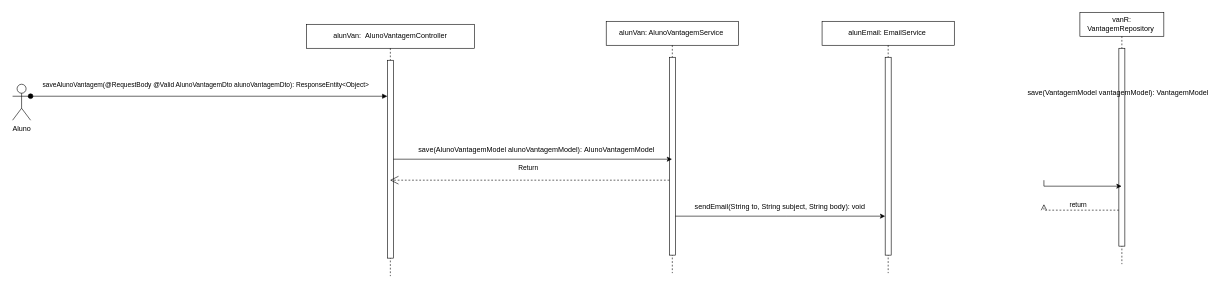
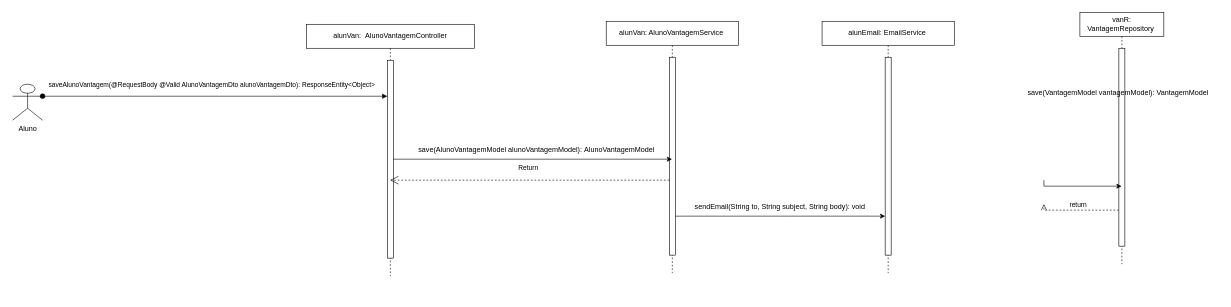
- <mxCell id="2" value="Aluno" style="shape=umlActor;verticalLabelPosition=bottom;verticalAlign=top;html=1;outlineConnect=0;" parent="1" vertex="1"><mxGeometry x="20" y="140" width="30" height="60" as="geometry" /></mxCell>
+ <mxCell id="2" value="Aluno" style="shape=umlActor;verticalLabelPosition=bottom;verticalAlign=top;html=1;outlineConnect=0;" parent="1" vertex="1"><mxGeometry x="20" y="140" width="50" height="60" as="geometry" /></mxCell>
